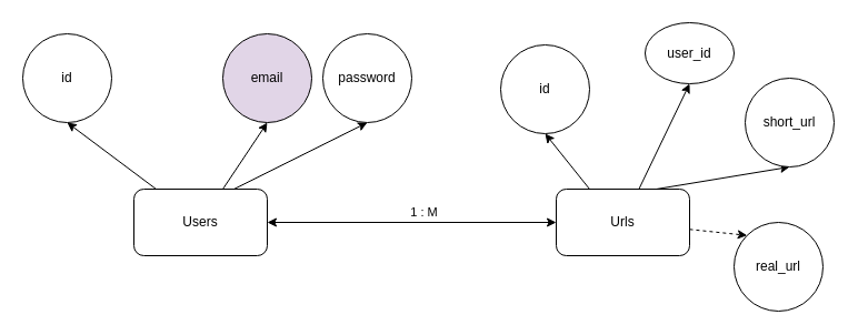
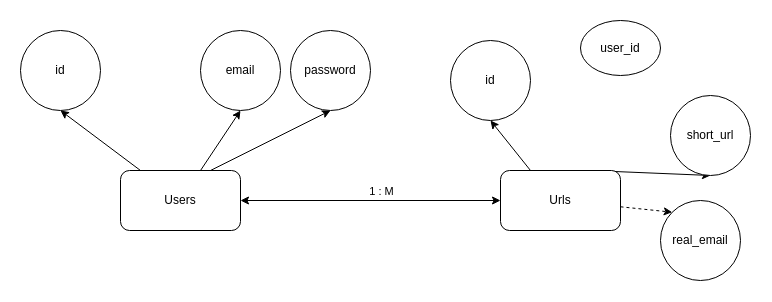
- <mxCell id="9" value="email" style="ellipse;whiteSpace=wrap;html=1;fillColor=#e1d5e7;" vertex="1" parent="1"><mxGeometry x="200" y="30" width="80" height="80" as="geometry" /></mxCell>
+ <mxCell id="9" value="email" style="ellipse;whiteSpace=wrap;html=1;" vertex="1" parent="1"><mxGeometry x="200" y="30" width="80" height="80" as="geometry" /></mxCell>
- <mxCell id="19" value="short_url" style="ellipse;whiteSpace=wrap;html=1;" vertex="1" parent="1"><mxGeometry x="670" y="70" width="80" height="80" as="geometry" /></mxCell>
+ <mxCell id="19" value="short_url" style="ellipse;whiteSpace=wrap;html=1;" vertex="1" parent="1"><mxGeometry x="670" y="95" width="80" height="80" as="geometry" /></mxCell>
- <mxCell id="12" style="edgeStyle=none;html=1;entryX=0.5;entryY=1;entryDx=0;entryDy=0;" edge="1" parent="1" source="15" target="17"><mxGeometry relative="1" as="geometry" /></mxCell>
- <mxCell id="18" value="real_url" style="ellipse;whiteSpace=wrap;html=1;" vertex="1" parent="1"><mxGeometry x="660" y="200" width="80" height="80" as="geometry" /></mxCell>
+ <mxCell id="18" value="real_email" style="ellipse;whiteSpace=wrap;html=1;" vertex="1" parent="1"><mxGeometry x="660" y="200" width="80" height="80" as="geometry" /></mxCell>
